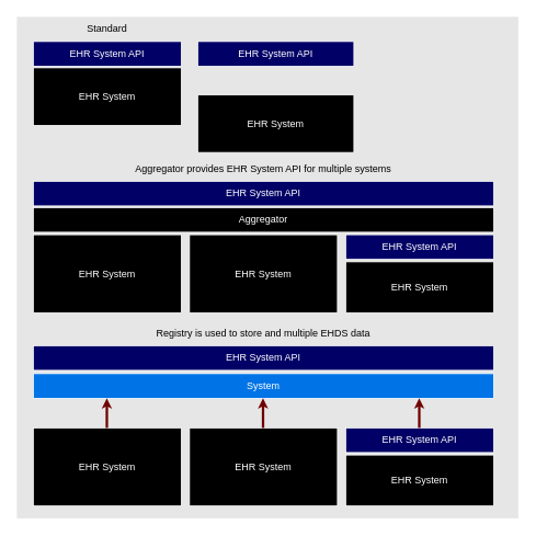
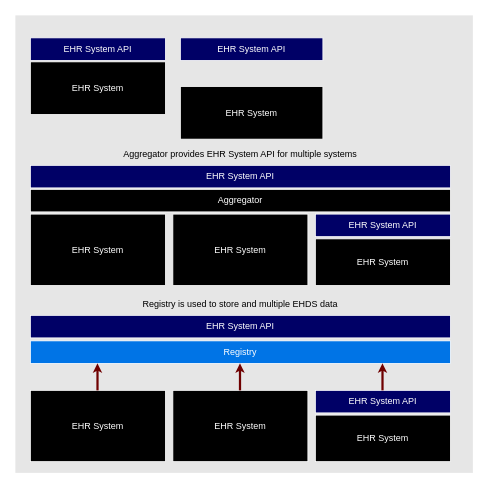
- <mxCell id="22" value="&lt;font style=&quot;font-size: 12px;&quot;&gt;Standard&lt;/font&gt;" style="text;html=1;align=center;verticalAlign=middle;whiteSpace=wrap;rounded=0;" parent="1" vertex="1"><mxGeometry x="100" y="20" width="60" height="30" as="geometry" /></mxCell>
- <mxCell id="18" value="&lt;font color=&quot;#ffffff&quot;&gt;System&lt;/font&gt;" style="whiteSpace=wrap;html=1;strokeColor=#FFFFFF;fillColor=#0074E6;" parent="1" vertex="1"><mxGeometry x="40" y="454" width="560" height="30" as="geometry" /></mxCell>
+ <mxCell id="18" value="&lt;font color=&quot;#ffffff&quot;&gt;Registry&lt;/font&gt;" style="whiteSpace=wrap;html=1;strokeColor=#FFFFFF;fillColor=#0074E6;" parent="1" vertex="1"><mxGeometry x="40" y="454" width="560" height="30" as="geometry" /></mxCell>
